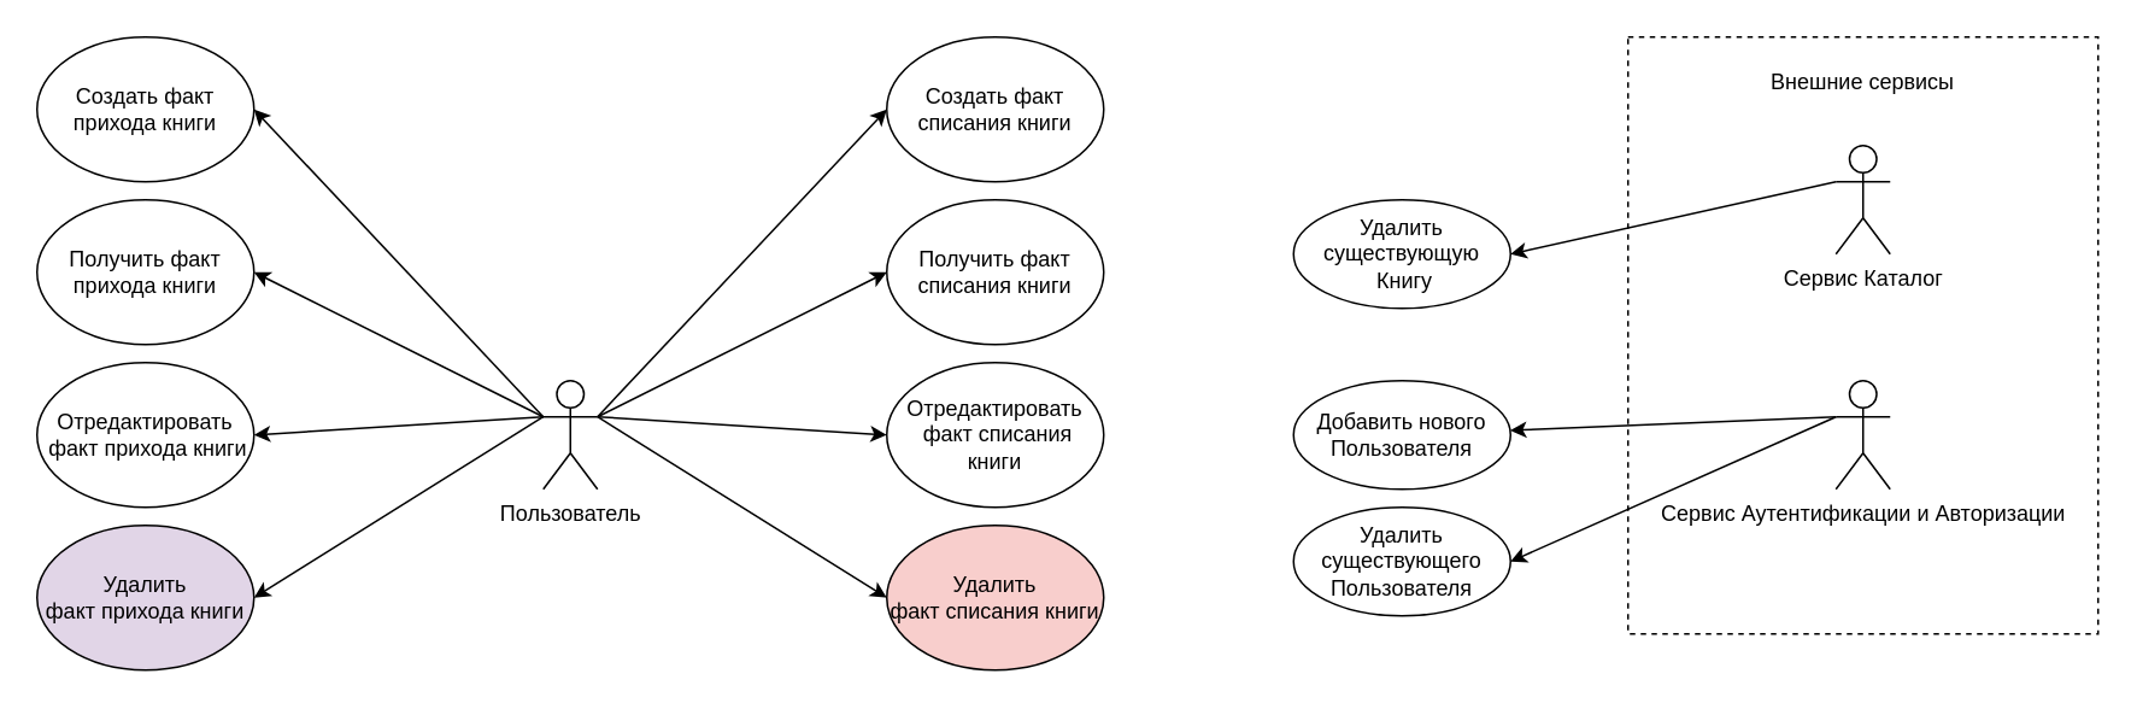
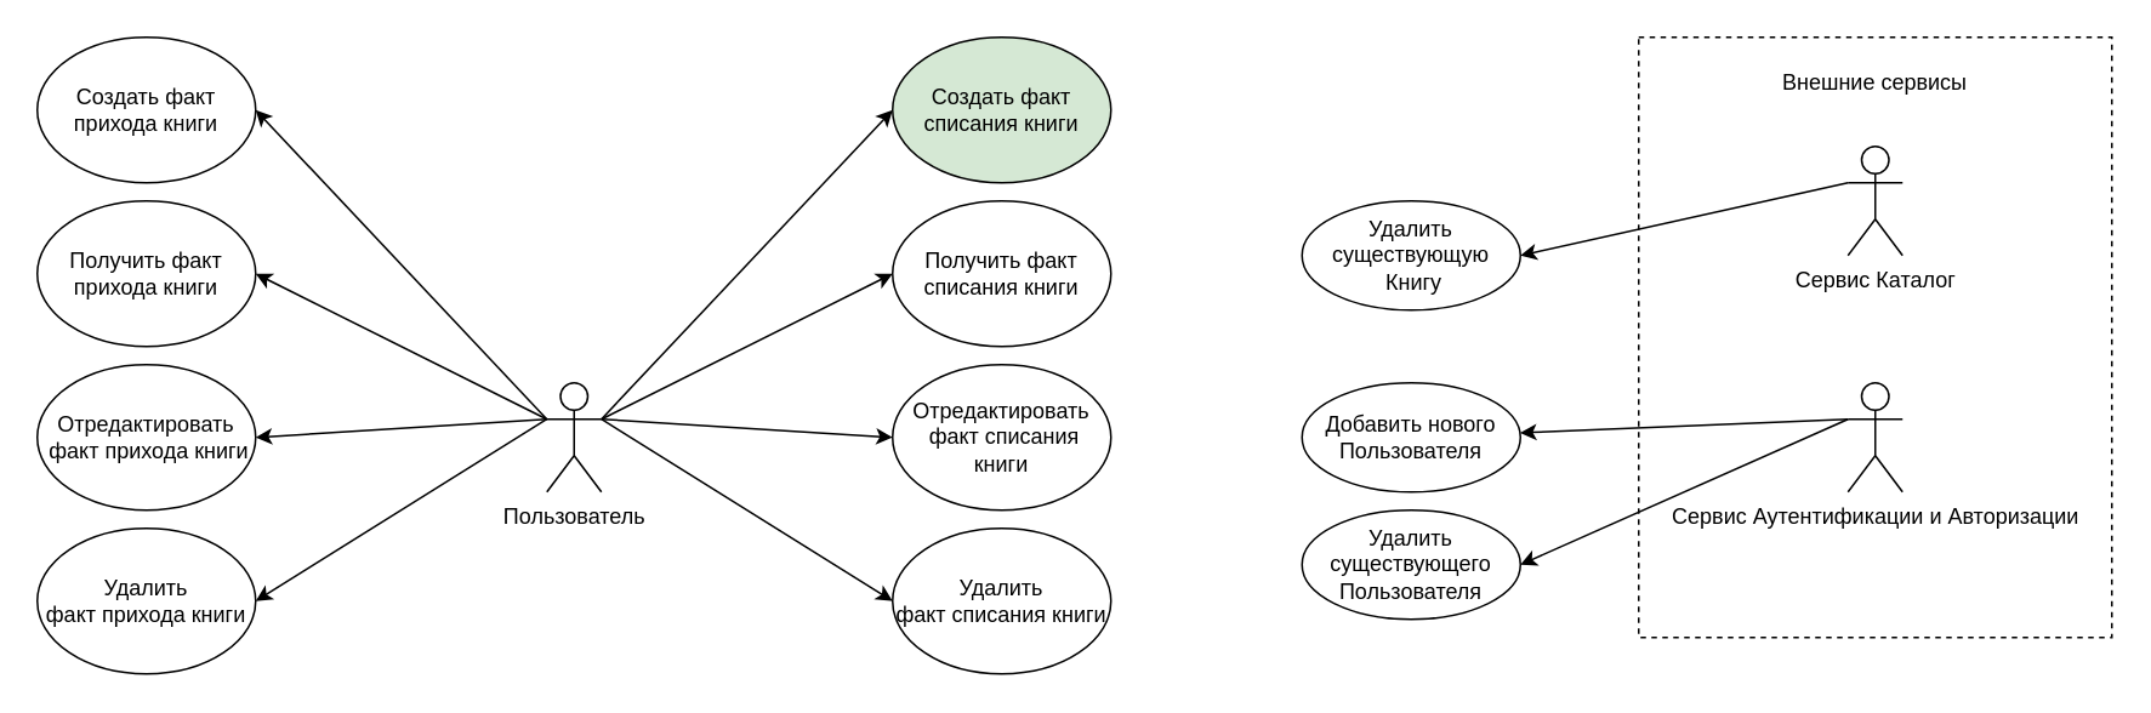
- <mxCell id="11" value="Создать факт списания&lt;span style=&quot;background-color: transparent; color: light-dark(rgb(0, 0, 0), rgb(255, 255, 255));&quot;&gt;&amp;nbsp;книги&lt;/span&gt;" style="ellipse;whiteSpace=wrap;html=1;" vertex="1" parent="1"><mxGeometry x="490" y="20" width="120" height="80" as="geometry" /></mxCell>
+ <mxCell id="11" value="Создать факт списания&lt;span style=&quot;background-color: transparent; color: light-dark(rgb(0, 0, 0), rgb(255, 255, 255));&quot;&gt;&amp;nbsp;книги&lt;/span&gt;" style="ellipse;whiteSpace=wrap;html=1;fillColor=#d5e8d4;" vertex="1" parent="1"><mxGeometry x="490" y="20" width="120" height="80" as="geometry" /></mxCell>
- <mxCell id="18" value="Удалить факт&lt;span style=&quot;background-color: transparent; color: light-dark(rgb(0, 0, 0), rgb(255, 255, 255));&quot;&gt;&amp;nbsp;прихода книги&lt;/span&gt;" style="ellipse;whiteSpace=wrap;html=1;fillColor=#e1d5e7;" vertex="1" parent="1"><mxGeometry x="20" y="290" width="120" height="80" as="geometry" /></mxCell>
+ <mxCell id="18" value="Удалить факт&lt;span style=&quot;background-color: transparent; color: light-dark(rgb(0, 0, 0), rgb(255, 255, 255));&quot;&gt;&amp;nbsp;прихода книги&lt;/span&gt;" style="ellipse;whiteSpace=wrap;html=1;" vertex="1" parent="1"><mxGeometry x="20" y="290" width="120" height="80" as="geometry" /></mxCell>
- <mxCell id="14" value="Удалить факт&lt;span style=&quot;background-color: transparent; color: light-dark(rgb(0, 0, 0), rgb(255, 255, 255));&quot;&gt;&amp;nbsp;списания книги&lt;/span&gt;" style="ellipse;whiteSpace=wrap;html=1;fillColor=#f8cecc;" vertex="1" parent="1"><mxGeometry x="490" y="290" width="120" height="80" as="geometry" /></mxCell>
+ <mxCell id="14" value="Удалить факт&lt;span style=&quot;background-color: transparent; color: light-dark(rgb(0, 0, 0), rgb(255, 255, 255));&quot;&gt;&amp;nbsp;списания книги&lt;/span&gt;" style="ellipse;whiteSpace=wrap;html=1;" vertex="1" parent="1"><mxGeometry x="490" y="290" width="120" height="80" as="geometry" /></mxCell>
